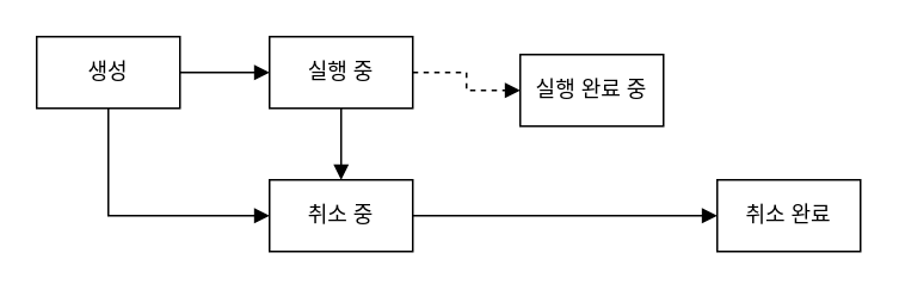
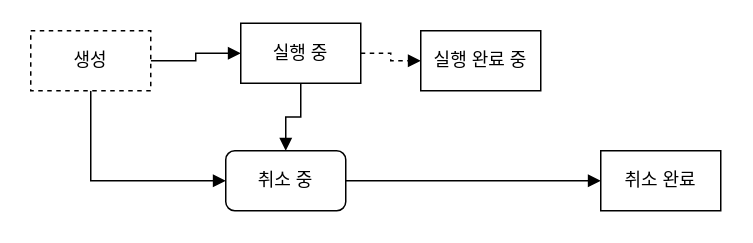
- <mxCell id="5" value="생성" style="rounded=0;whiteSpace=wrap;html=1;" vertex="1" parent="1"><mxGeometry x="20" y="20" width="80" height="40" as="geometry" /></mxCell>
+ <mxCell id="5" value="생성" style="rounded=0;whiteSpace=wrap;html=1;dashed=1;" vertex="1" parent="1"><mxGeometry x="20" y="20" width="80" height="40" as="geometry" /></mxCell>
- <mxCell id="8" value="실행 중" style="rounded=0;whiteSpace=wrap;html=1;" vertex="1" parent="1"><mxGeometry x="150" y="20" width="80" height="40" as="geometry" /></mxCell>
+ <mxCell id="8" value="실행 중" style="rounded=0;whiteSpace=wrap;html=1;" vertex="1" parent="1"><mxGeometry x="160" y="15" width="80" height="40" as="geometry" /></mxCell>
- <mxCell id="2" value="실행 완료 중" style="rounded=0;whiteSpace=wrap;html=1;" vertex="1" parent="1"><mxGeometry x="290" y="30" width="80" height="40" as="geometry" /></mxCell>
+ <mxCell id="2" value="실행 완료 중" style="rounded=0;whiteSpace=wrap;html=1;" vertex="1" parent="1"><mxGeometry x="280" y="20" width="80" height="40" as="geometry" /></mxCell>
- <mxCell id="10" value="취소 중" style="rounded=0;whiteSpace=wrap;html=1;" vertex="1" parent="1"><mxGeometry x="150" y="100" width="80" height="40" as="geometry" /></mxCell>
+ <mxCell id="10" value="취소 중" style="whiteSpace=wrap;html=1;rounded=1;" vertex="1" parent="1"><mxGeometry x="150" y="100" width="80" height="40" as="geometry" /></mxCell>
